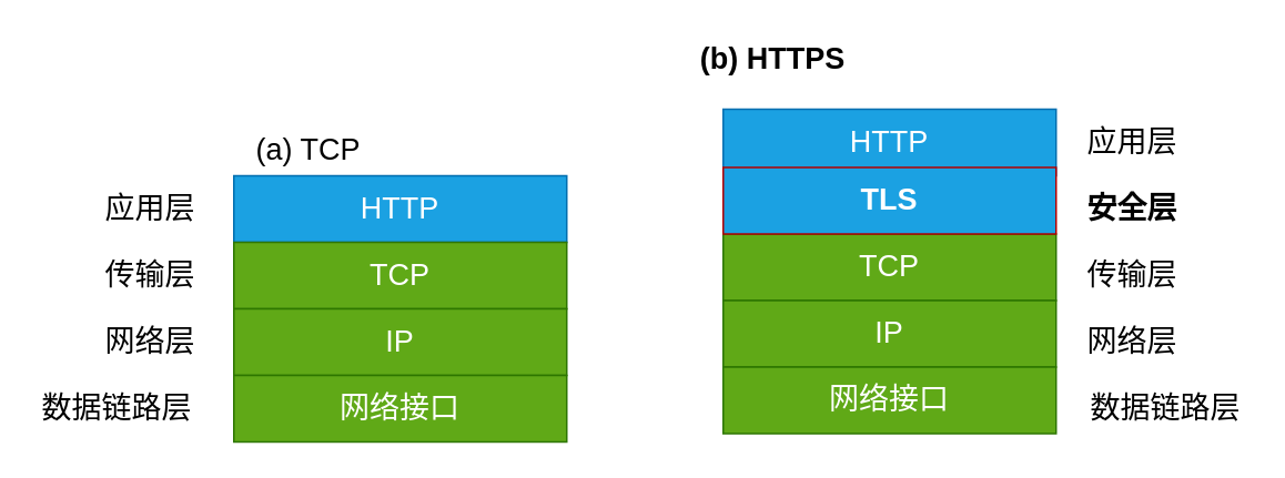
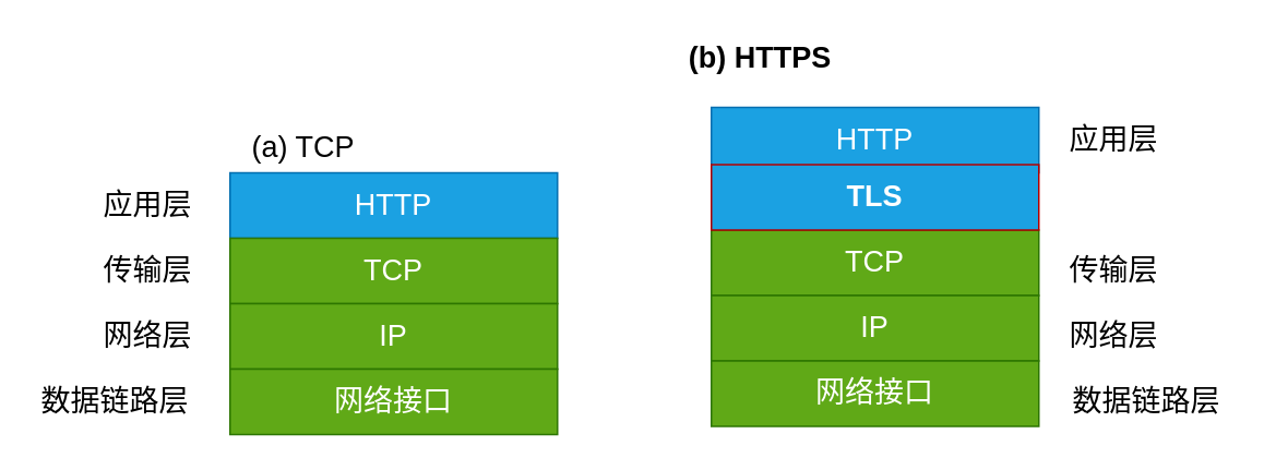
- <mxCell id="17" value="安全层" style="text;html=1;strokeColor=none;fillColor=none;align=center;verticalAlign=middle;whiteSpace=wrap;rounded=0;shadow=0;fontSize=18;fontStyle=1" vertex="1" parent="1"><mxGeometry x="650" y="110" width="60" height="30" as="geometry" /></mxCell>
